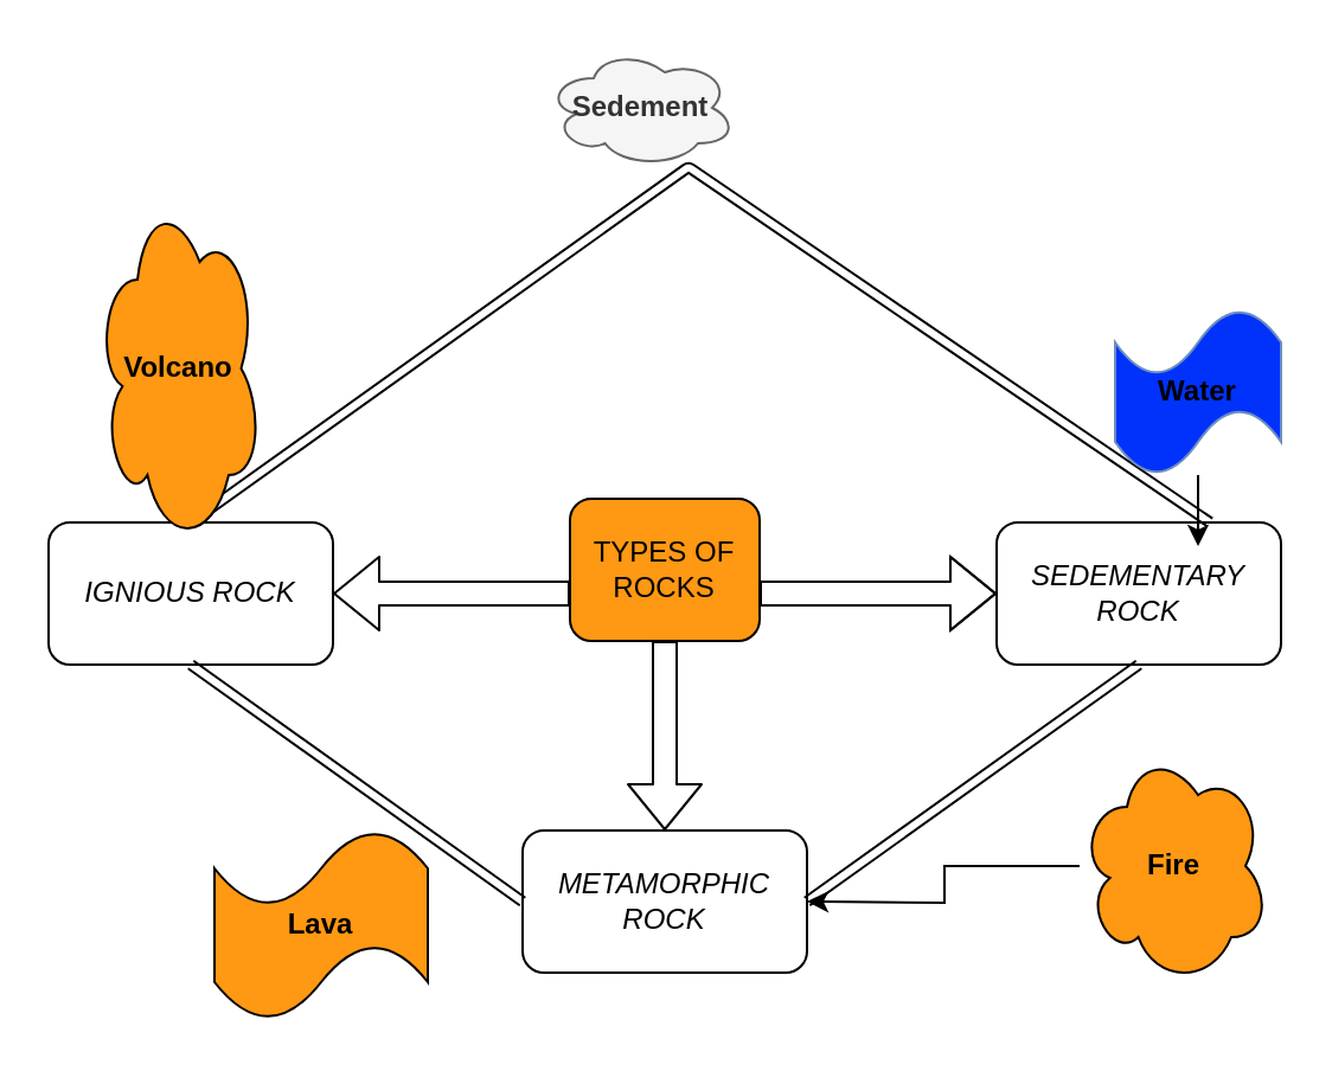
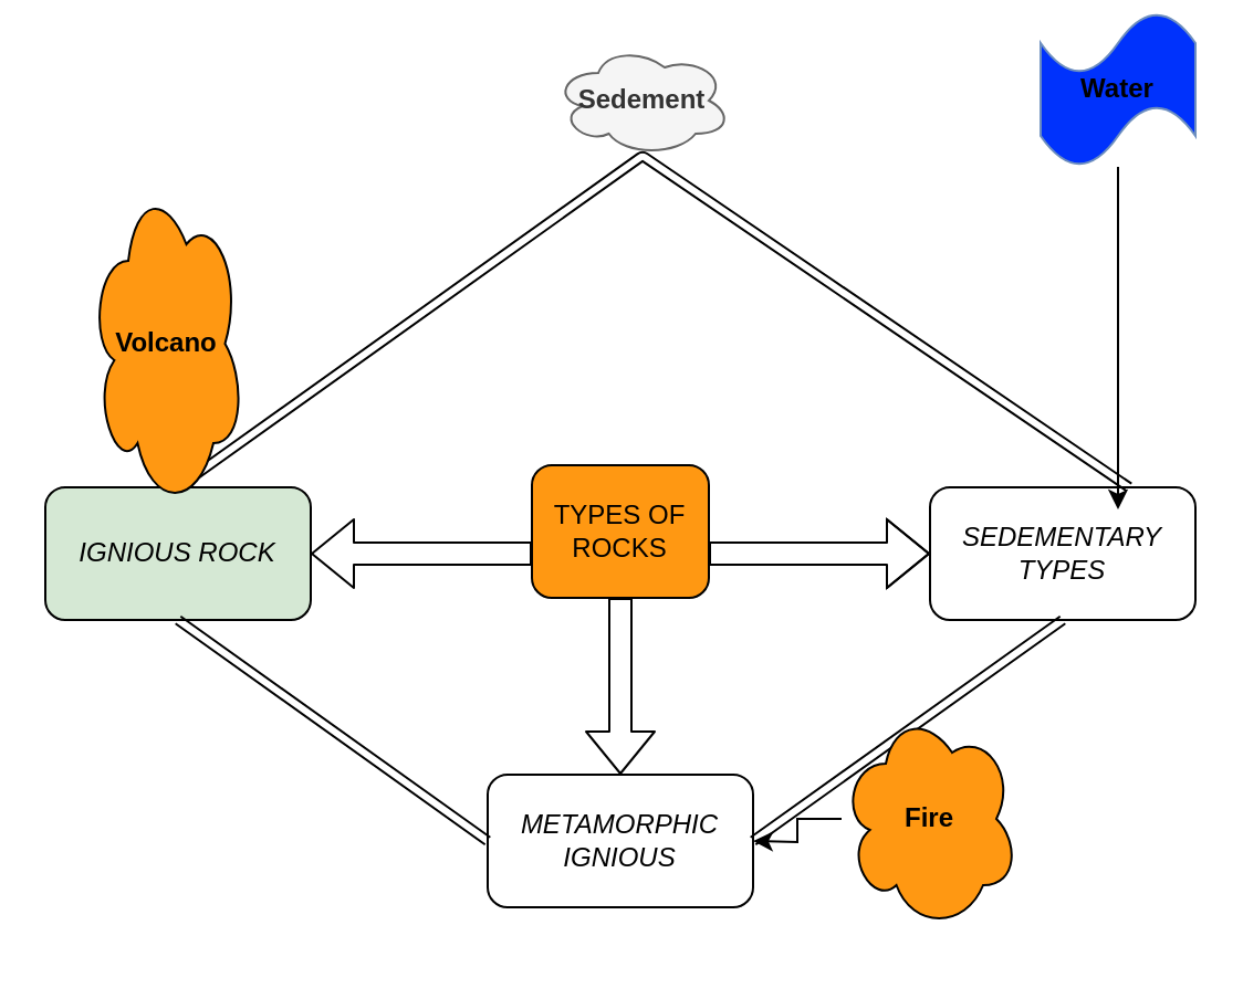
- <mxCell id="12" value="Sedement" style="ellipse;shape=cloud;whiteSpace=wrap;html=1;fillColor=#f5f5f5;strokeColor=#666666;fontColor=#333333;fontStyle=1" vertex="1" parent="1"><mxGeometry x="230" y="20" width="80" height="50" as="geometry" /></mxCell>
+ <mxCell id="12" value="Sedement" style="ellipse;shape=cloud;whiteSpace=wrap;html=1;fillColor=#f5f5f5;strokeColor=#666666;fontColor=#333333;fontStyle=1" vertex="1" parent="1"><mxGeometry x="250" y="20" width="80" height="50" as="geometry" /></mxCell>
- <mxCell id="14" value="Water" style="shape=tape;whiteSpace=wrap;html=1;strokeColor=#6c8ebf;fillColor=#0032FC;fontStyle=1" vertex="1" parent="1"><mxGeometry x="470" y="130" width="70" height="70" as="geometry" /></mxCell>
+ <mxCell id="14" value="Water" style="shape=tape;whiteSpace=wrap;html=1;strokeColor=#6c8ebf;fillColor=#0032FC;fontStyle=1" vertex="1" parent="1"><mxGeometry x="470" y="5" width="70" height="70" as="geometry" /></mxCell>
- <mxCell id="6" value="&lt;i&gt;IGNIOUS ROCK&lt;/i&gt;" style="rounded=1;whiteSpace=wrap;html=1;" vertex="1" parent="1"><mxGeometry x="20" y="220" width="120" height="60" as="geometry" /></mxCell>
+ <mxCell id="6" value="&lt;i&gt;IGNIOUS ROCK&lt;/i&gt;" style="rounded=1;whiteSpace=wrap;html=1;fillColor=#d5e8d4;" vertex="1" parent="1"><mxGeometry x="20" y="220" width="120" height="60" as="geometry" /></mxCell>
- <mxCell id="8" value="&lt;i&gt;SEDEMENTARY ROCK&lt;/i&gt;" style="rounded=1;whiteSpace=wrap;html=1;" vertex="1" parent="1"><mxGeometry x="420" y="220" width="120" height="60" as="geometry" /></mxCell>
+ <mxCell id="8" value="&lt;i&gt;SEDEMENTARY TYPES&lt;/i&gt;" style="rounded=1;whiteSpace=wrap;html=1;" vertex="1" parent="1"><mxGeometry x="420" y="220" width="120" height="60" as="geometry" /></mxCell>
- <mxCell id="16" value="Fire" style="ellipse;shape=cloud;whiteSpace=wrap;html=1;fillColor=#FF9812;fontStyle=1" vertex="1" parent="1"><mxGeometry x="455" y="315" width="80" height="100" as="geometry" /></mxCell>
+ <mxCell id="16" value="Fire" style="ellipse;shape=cloud;whiteSpace=wrap;html=1;fillColor=#FF9812;fontStyle=1" vertex="1" parent="1"><mxGeometry x="380" y="320" width="80" height="100" as="geometry" /></mxCell>
- <mxCell id="7" value="&lt;i&gt;METAMORPHIC ROCK&lt;/i&gt;" style="rounded=1;whiteSpace=wrap;html=1;" vertex="1" parent="1"><mxGeometry x="220" y="350" width="120" height="60" as="geometry" /></mxCell>
+ <mxCell id="7" value="&lt;i&gt;METAMORPHIC IGNIOUS&lt;/i&gt;" style="rounded=1;whiteSpace=wrap;html=1;" vertex="1" parent="1"><mxGeometry x="220" y="350" width="120" height="60" as="geometry" /></mxCell>
- <mxCell id="17" value="Lava" style="shape=tape;whiteSpace=wrap;html=1;fillColor=#FF9812;fontStyle=1" vertex="1" parent="1"><mxGeometry x="90" y="350" width="90" height="80" as="geometry" /></mxCell>
